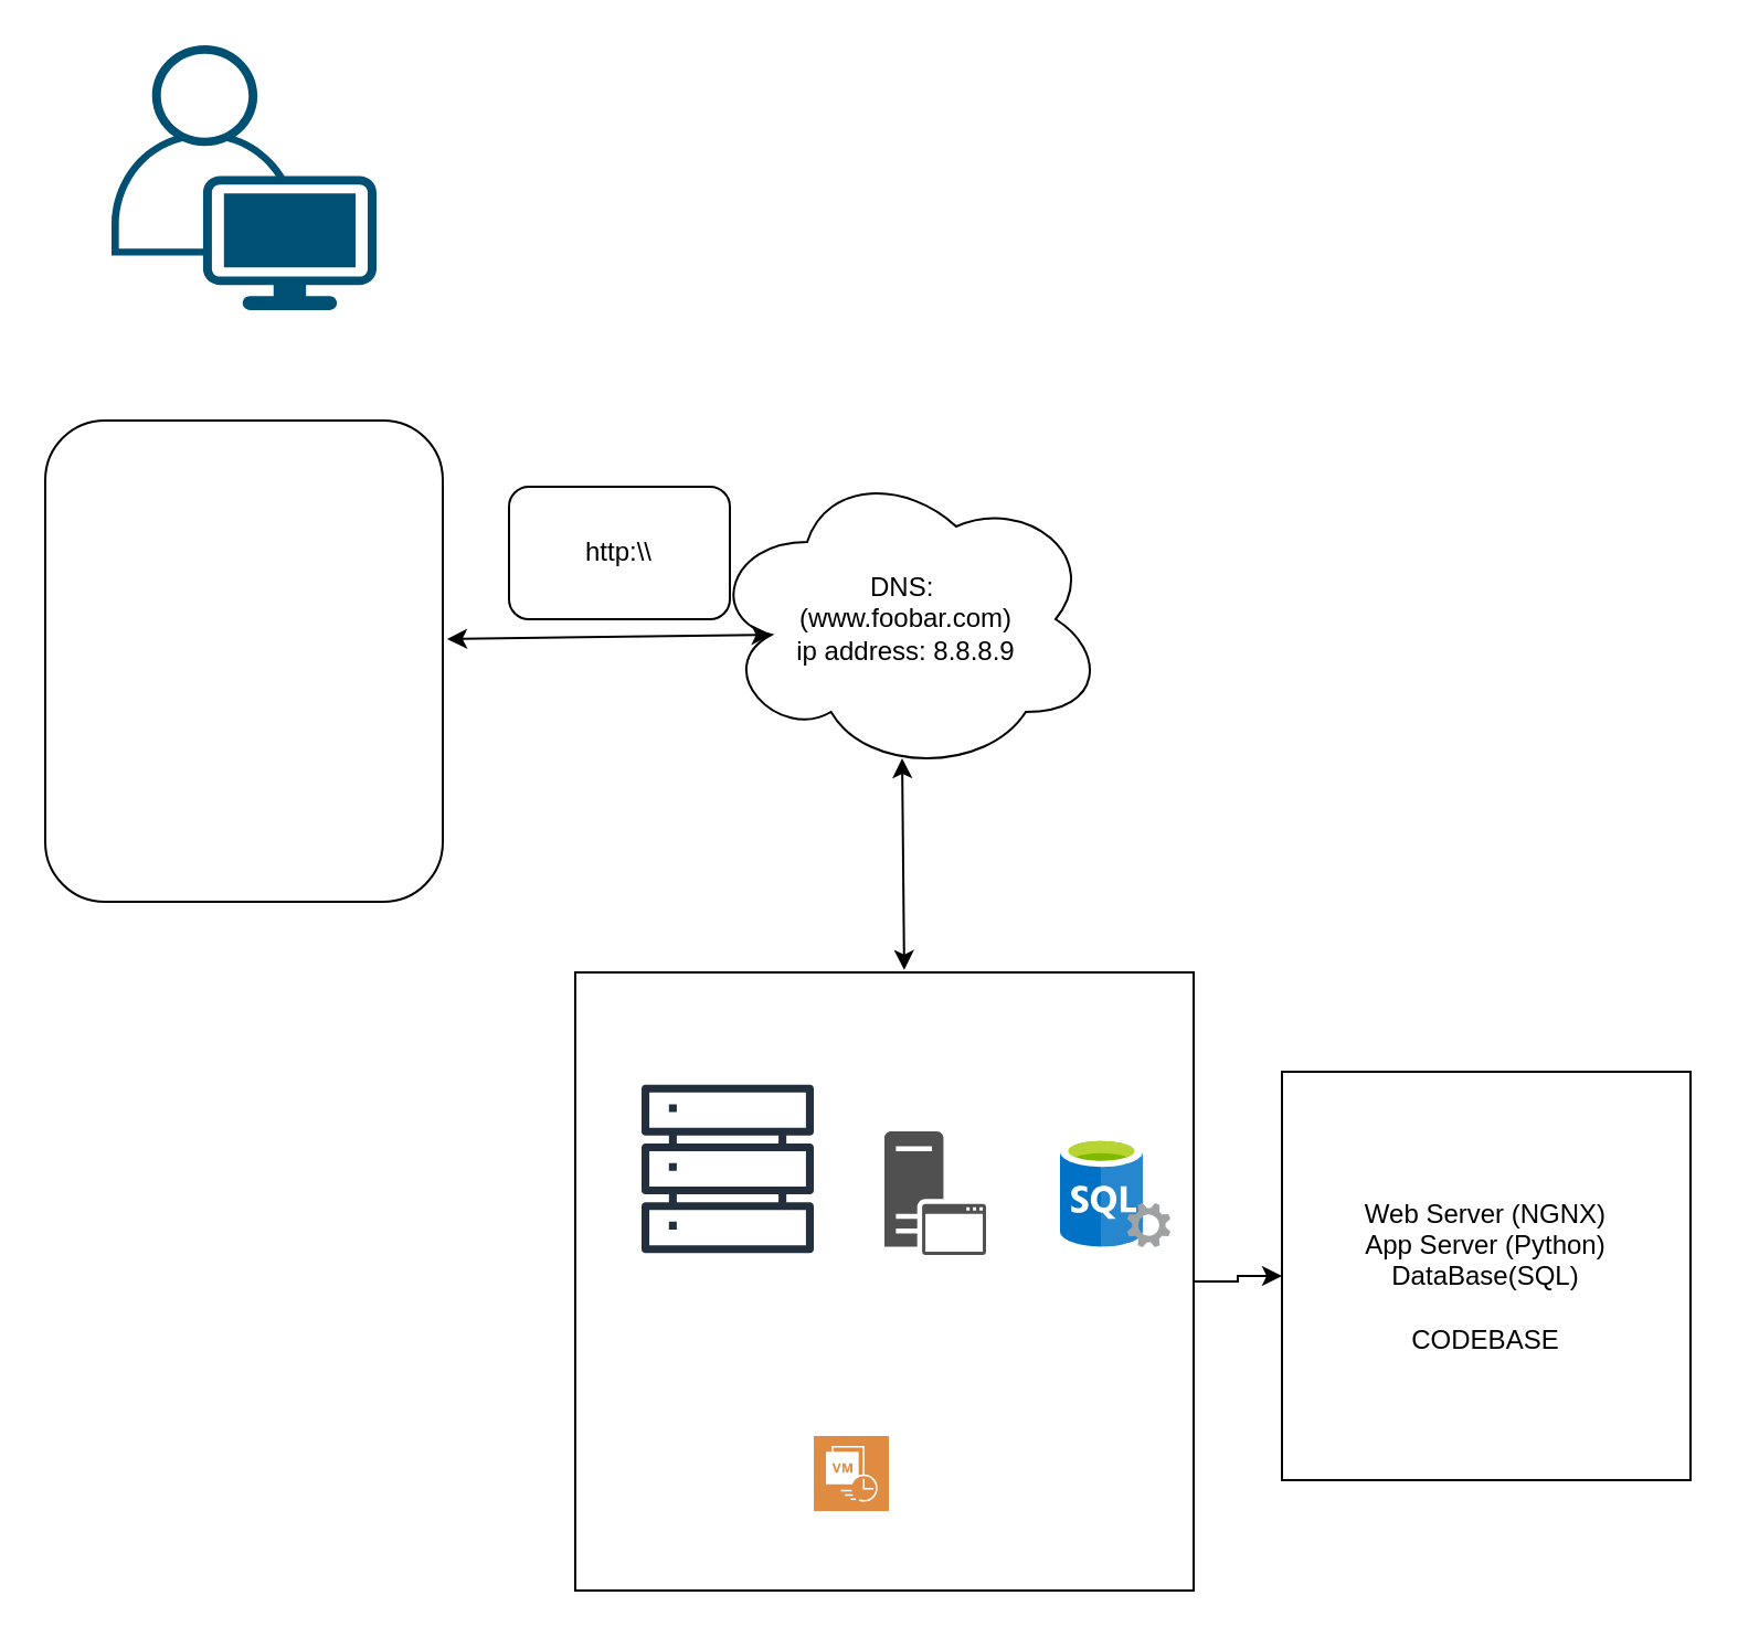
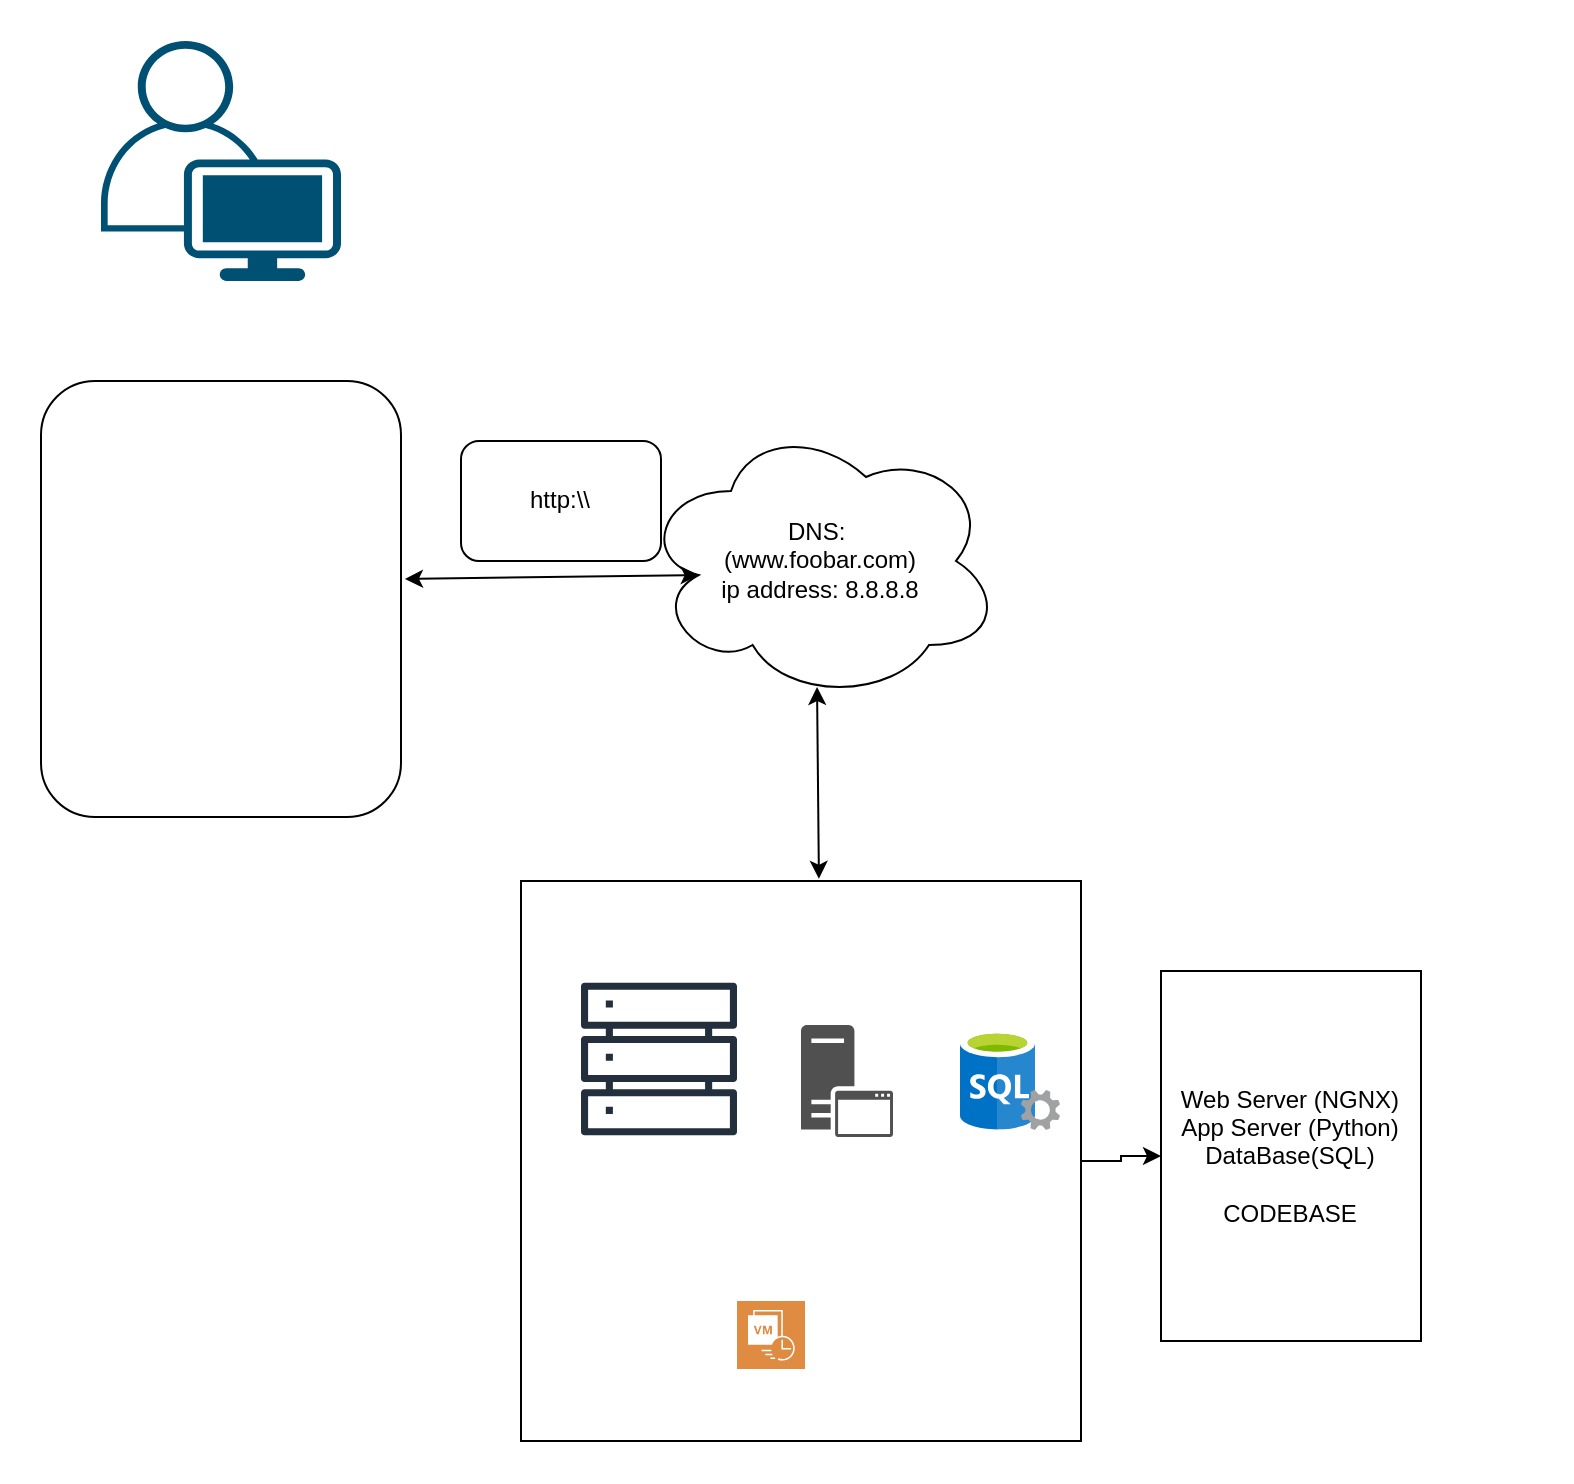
- <mxCell id="3" value="&lt;div&gt;DNS:&amp;nbsp;&lt;/div&gt;&lt;div&gt;(www.foobar.com)&lt;/div&gt;&lt;div&gt;ip address: 8.8.8.9&lt;br&gt;&lt;/div&gt;" style="ellipse;shape=cloud;whiteSpace=wrap;html=1;" vertex="1" parent="1"><mxGeometry x="320" y="210" width="180" height="140" as="geometry" /></mxCell>
+ <mxCell id="3" value="&lt;div&gt;DNS:&amp;nbsp;&lt;/div&gt;&lt;div&gt;(www.foobar.com)&lt;/div&gt;&lt;div&gt;ip address: 8.8.8.8&lt;br&gt;&lt;/div&gt;" style="ellipse;shape=cloud;whiteSpace=wrap;html=1;" vertex="1" parent="1"><mxGeometry x="320" y="210" width="180" height="140" as="geometry" /></mxCell>
- <mxCell id="12" value="&lt;div&gt;Web Server (NGNX)&lt;/div&gt;&lt;div&gt;App Server (Python)&lt;/div&gt;&lt;div&gt;DataBase(SQL)&lt;/div&gt;&lt;div&gt;&lt;br&gt;&lt;/div&gt;&lt;div&gt;CODEBASE&lt;br&gt;&lt;/div&gt;" style="whiteSpace=wrap;html=1;aspect=fixed;" vertex="1" parent="1"><mxGeometry x="580" y="485" width="185" height="185" as="geometry" /></mxCell>
+ <mxCell id="12" value="&lt;div&gt;Web Server (NGNX)&lt;/div&gt;&lt;div&gt;App Server (Python)&lt;/div&gt;&lt;div&gt;DataBase(SQL)&lt;/div&gt;&lt;div&gt;&lt;br&gt;&lt;/div&gt;&lt;div&gt;CODEBASE&lt;br&gt;&lt;/div&gt;" style="whiteSpace=wrap;html=1;aspect=fixed;" vertex="1" parent="1"><mxGeometry x="580" y="485" width="130" height="185" as="geometry" /></mxCell>
